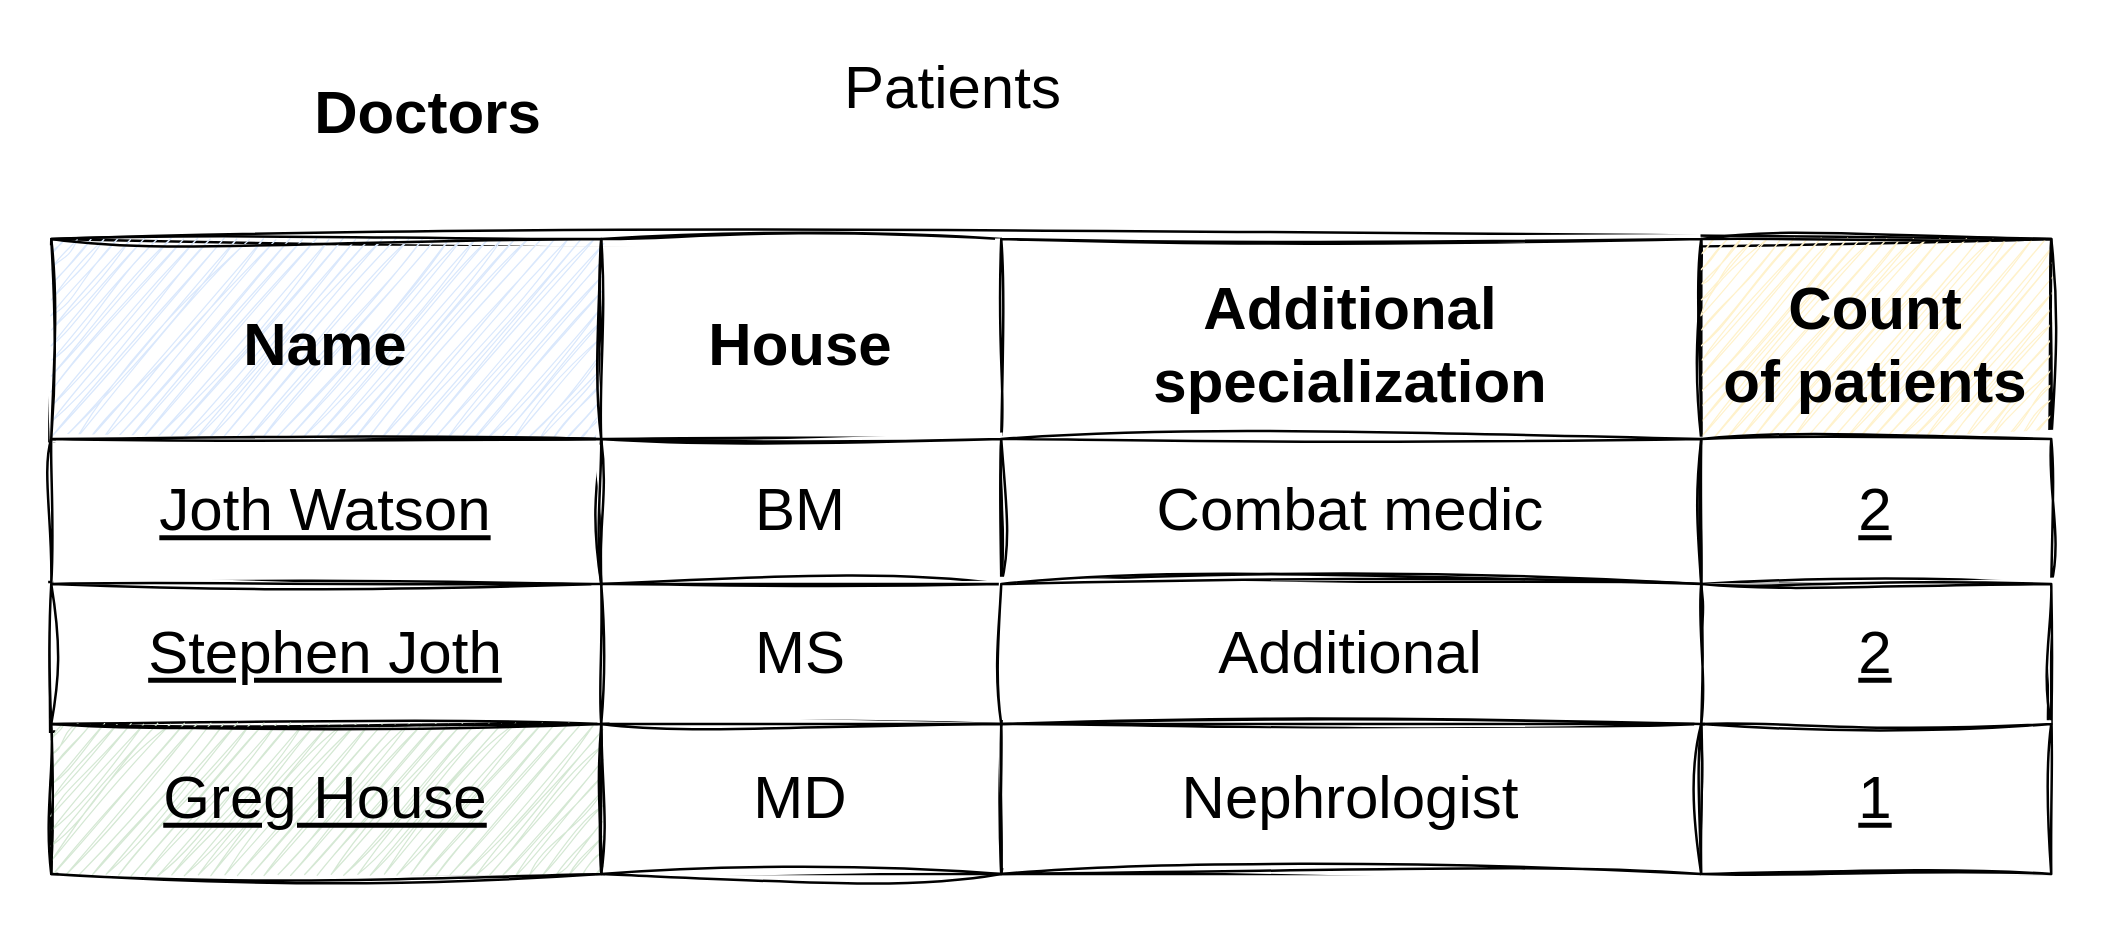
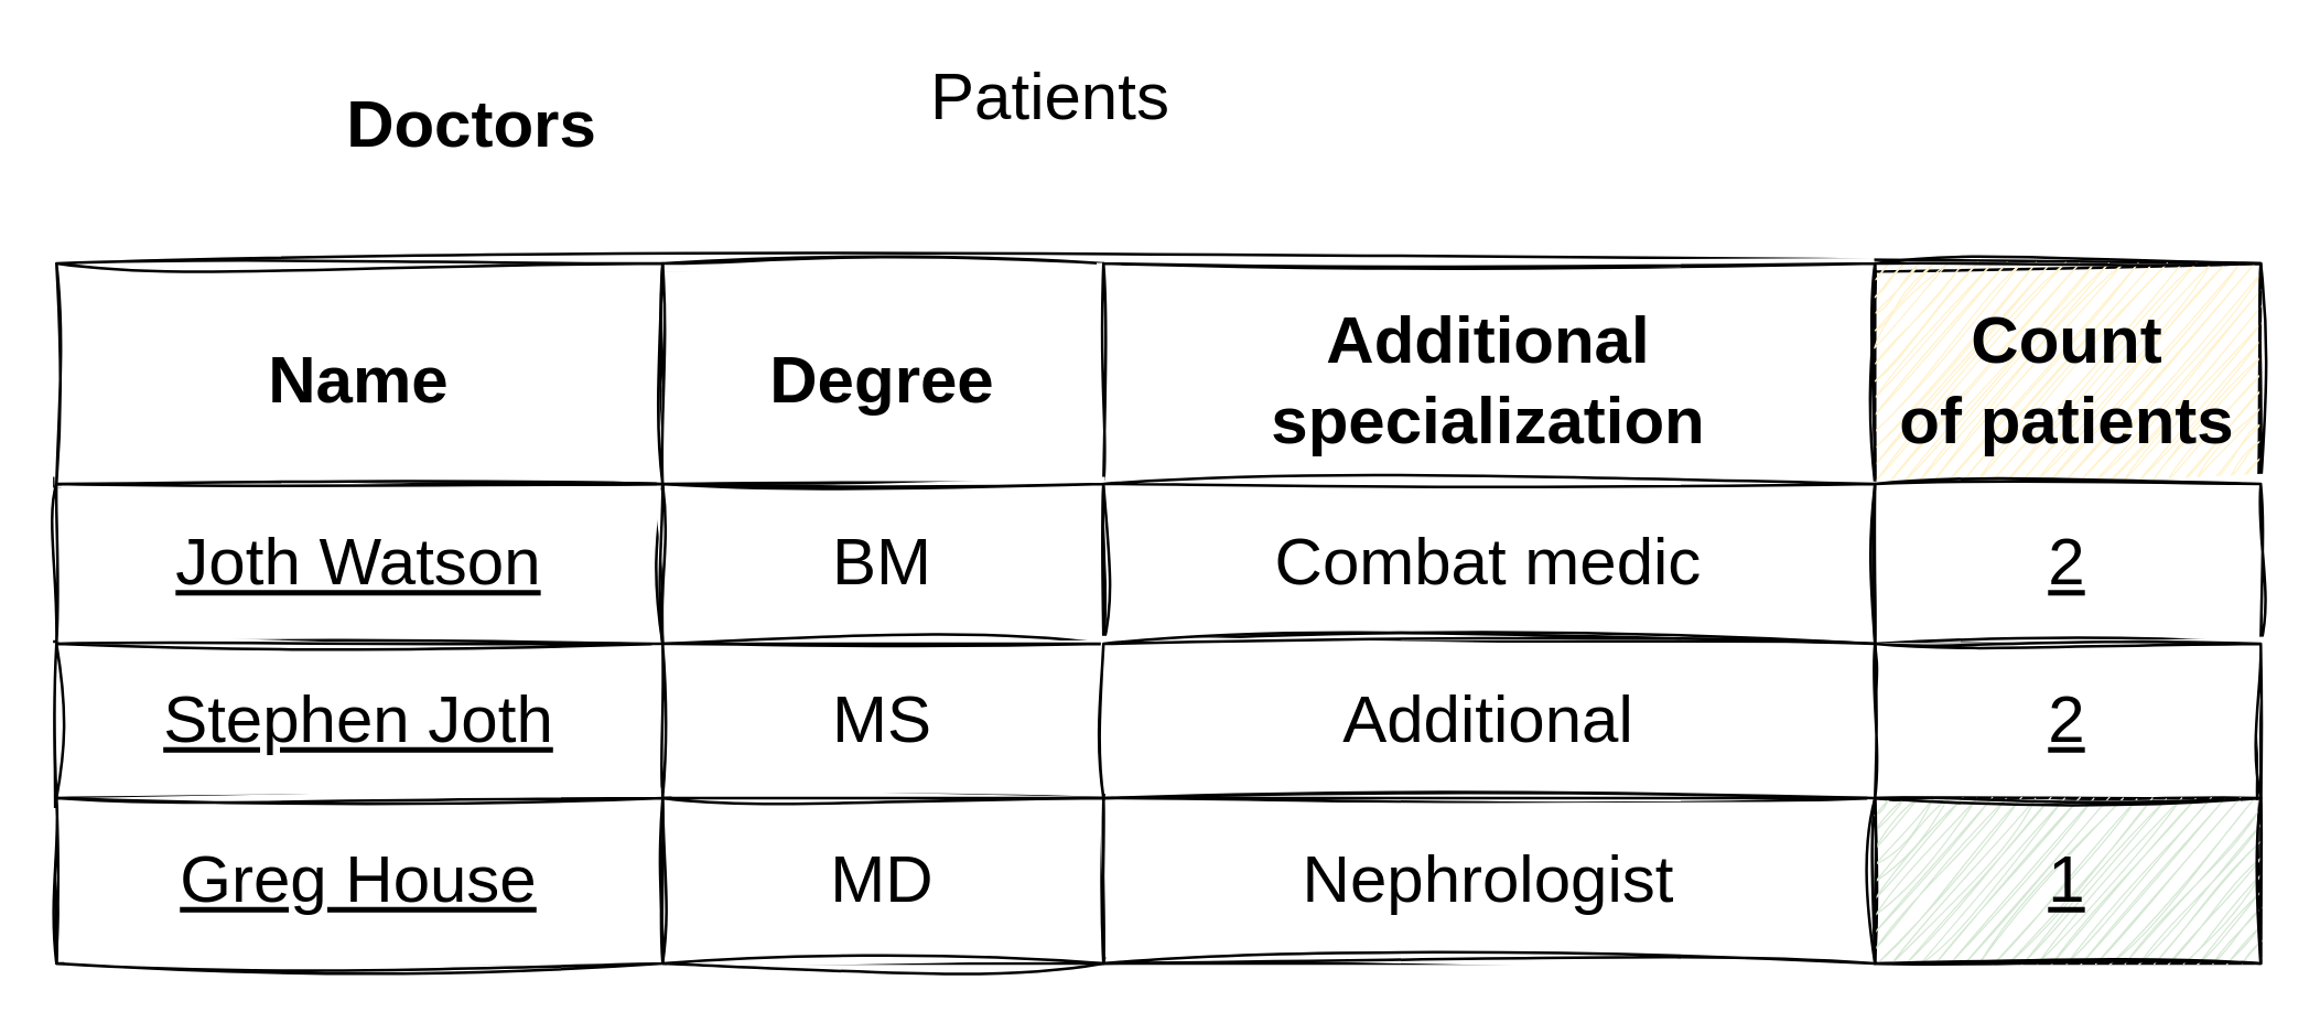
- <mxCell id="6" value="Name" style="connectable=0;recursiveResize=0;align=center;fontStyle=1;fontSize=24;labelBackgroundColor=none;rounded=0;fontFamily=Helvetica;swimlaneLine=0;shadow=0;sketch=1;curveFitting=1;jiggle=2;fillColor=#dae8fc;" vertex="1" parent="5"><mxGeometry width="220" height="80" as="geometry"><mxRectangle width="220" height="80" as="alternateBounds" /></mxGeometry></mxCell>
+ <mxCell id="6" value="Name" style="connectable=0;recursiveResize=0;align=center;fontStyle=1;fontSize=24;labelBackgroundColor=none;rounded=0;fontFamily=Helvetica;swimlaneLine=0;shadow=0;sketch=1;curveFitting=1;jiggle=2;" vertex="1" parent="5"><mxGeometry width="220" height="80" as="geometry"><mxRectangle width="220" height="80" as="alternateBounds" /></mxGeometry></mxCell>
- <mxCell id="7" value="House" style="connectable=0;recursiveResize=0;align=center;fontStyle=1;fontSize=24;labelBackgroundColor=none;labelBorderColor=none;rounded=0;fontFamily=Helvetica;swimlaneLine=0;shadow=0;sketch=1;curveFitting=1;jiggle=2;" vertex="1" parent="5"><mxGeometry x="220" width="160" height="80" as="geometry"><mxRectangle width="160" height="80" as="alternateBounds" /></mxGeometry></mxCell>
+ <mxCell id="7" value="Degree" style="connectable=0;recursiveResize=0;align=center;fontStyle=1;fontSize=24;labelBackgroundColor=none;labelBorderColor=none;rounded=0;fontFamily=Helvetica;swimlaneLine=0;shadow=0;sketch=1;curveFitting=1;jiggle=2;" vertex="1" parent="5"><mxGeometry x="220" width="160" height="80" as="geometry"><mxRectangle width="160" height="80" as="alternateBounds" /></mxGeometry></mxCell>
- <mxCell id="21" value="Greg House" style="connectable=0;recursiveResize=0;fontStyle=4;align=center;whiteSpace=wrap;fontSize=24;labelBackgroundColor=none;rounded=0;fontFamily=Helvetica;swimlaneLine=0;shadow=0;sketch=1;curveFitting=1;jiggle=2;fillColor=#d5e8d4;" vertex="1" parent="20"><mxGeometry width="220" height="60" as="geometry"><mxRectangle width="220" height="60" as="alternateBounds" /></mxGeometry></mxCell>
+ <mxCell id="21" value="Greg House" style="connectable=0;recursiveResize=0;fontStyle=4;align=center;whiteSpace=wrap;fontSize=24;labelBackgroundColor=none;rounded=0;fontFamily=Helvetica;swimlaneLine=0;shadow=0;sketch=1;curveFitting=1;jiggle=2;" vertex="1" parent="20"><mxGeometry width="220" height="60" as="geometry"><mxRectangle width="220" height="60" as="alternateBounds" /></mxGeometry></mxCell>
- <mxCell id="24" value="1" style="connectable=0;recursiveResize=0;fontStyle=4;align=center;whiteSpace=wrap;fontSize=24;labelBackgroundColor=none;rounded=0;fontFamily=Helvetica;swimlaneLine=0;shadow=0;sketch=1;curveFitting=1;jiggle=2;" vertex="1" parent="20"><mxGeometry x="660" width="140" height="60" as="geometry"><mxRectangle width="140" height="60" as="alternateBounds" /></mxGeometry></mxCell>
+ <mxCell id="24" value="1" style="connectable=0;recursiveResize=0;fontStyle=4;align=center;whiteSpace=wrap;fontSize=24;labelBackgroundColor=none;rounded=0;fontFamily=Helvetica;swimlaneLine=0;shadow=0;sketch=1;curveFitting=1;jiggle=2;fillColor=#d5e8d4;" vertex="1" parent="20"><mxGeometry x="660" width="140" height="60" as="geometry"><mxRectangle width="140" height="60" as="alternateBounds" /></mxGeometry></mxCell>
